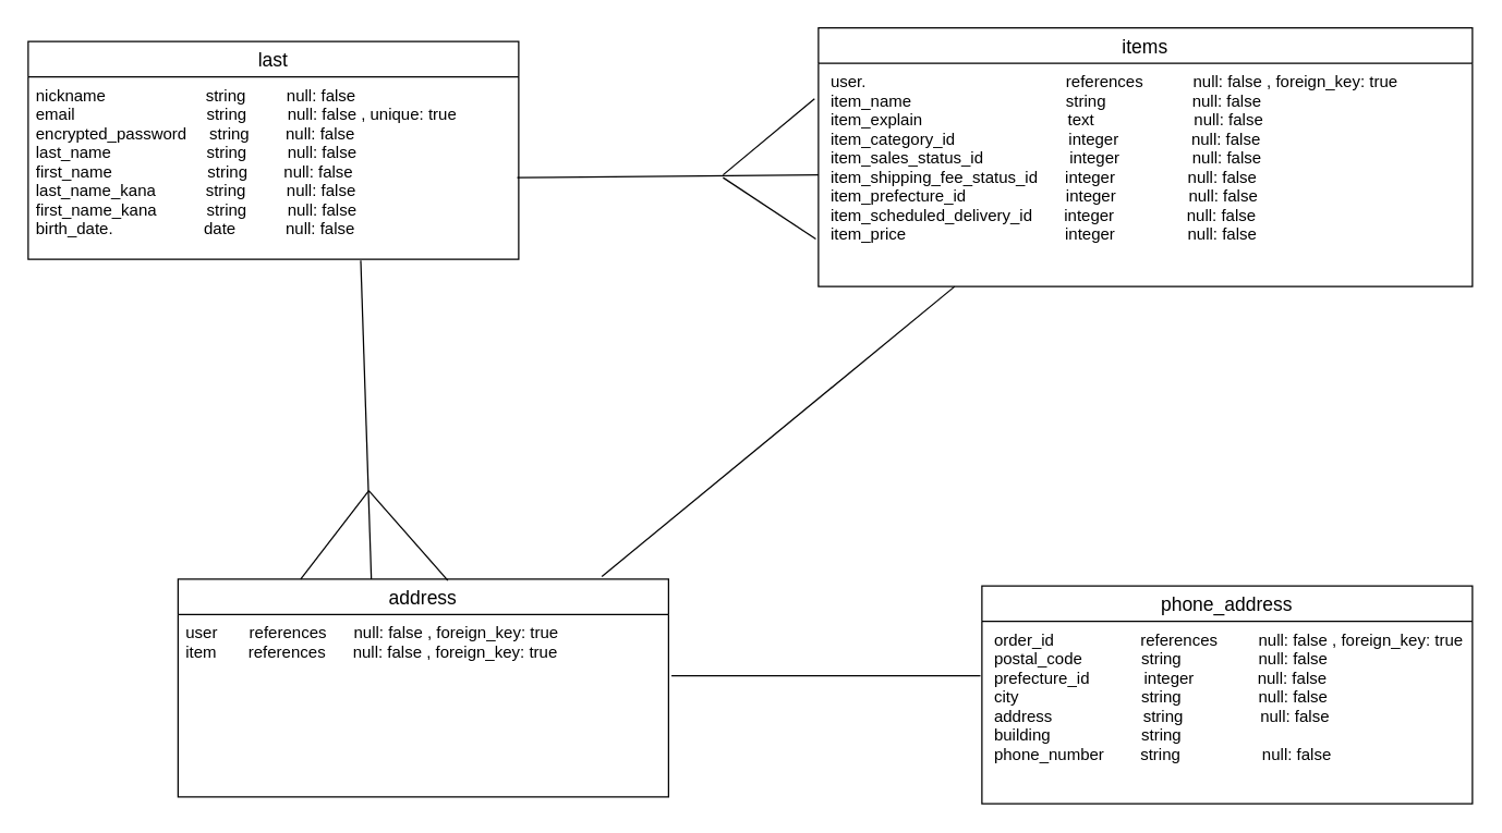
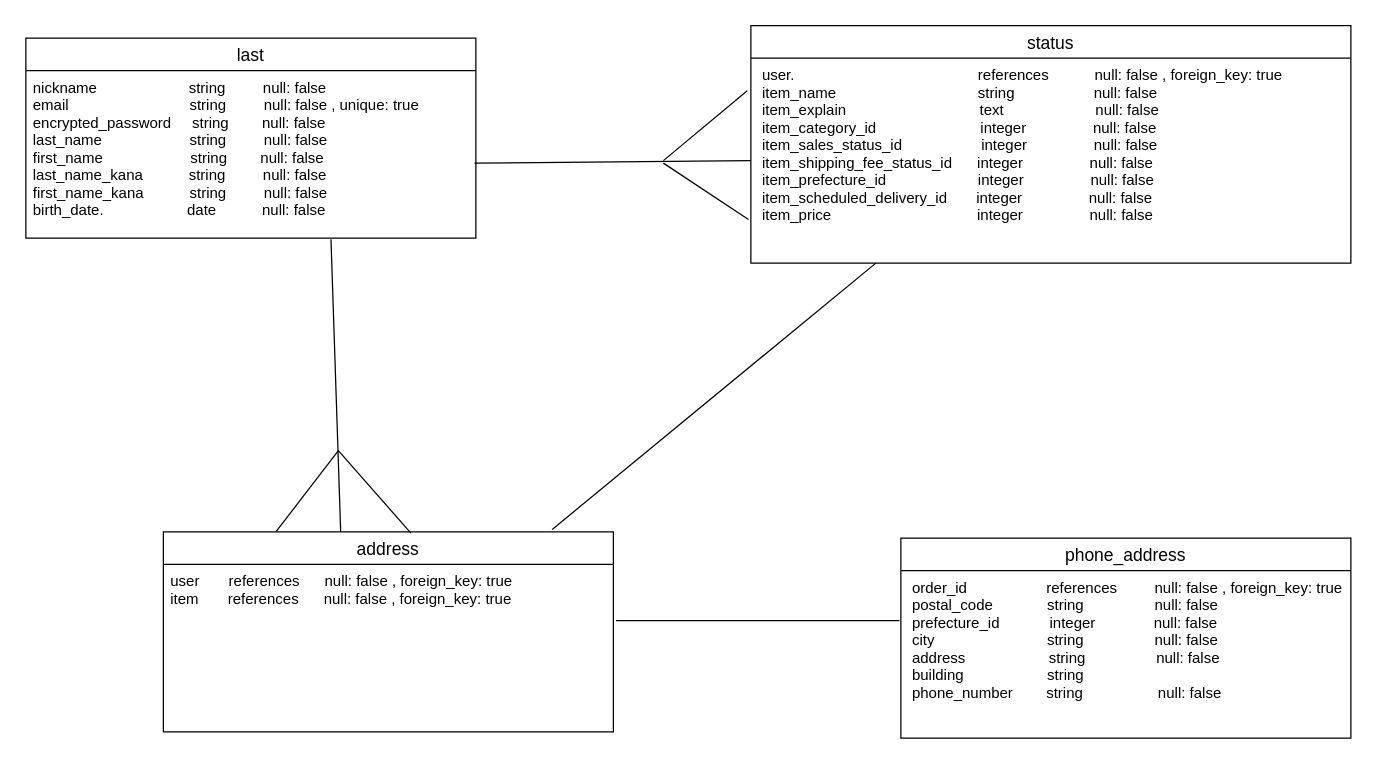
- <mxCell id="4" value="items" style="swimlane;fontStyle=0;childLayout=stackLayout;horizontal=1;startSize=26;horizontalStack=0;resizeParent=1;resizeParentMax=0;resizeLast=0;collapsible=1;marginBottom=0;align=center;fontSize=14;" vertex="1" parent="1"><mxGeometry x="600" y="20" width="480" height="190" as="geometry" /></mxCell>
+ <mxCell id="4" value="status" style="swimlane;fontStyle=0;childLayout=stackLayout;horizontal=1;startSize=26;horizontalStack=0;resizeParent=1;resizeParentMax=0;resizeLast=0;collapsible=1;marginBottom=0;align=center;fontSize=14;" vertex="1" parent="1"><mxGeometry x="600" y="20" width="480" height="190" as="geometry" /></mxCell>
